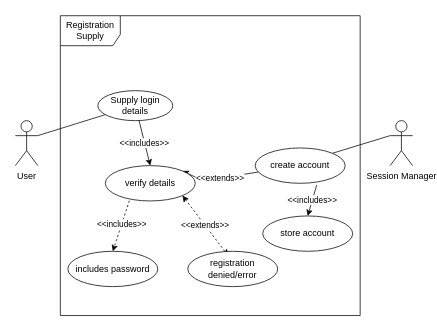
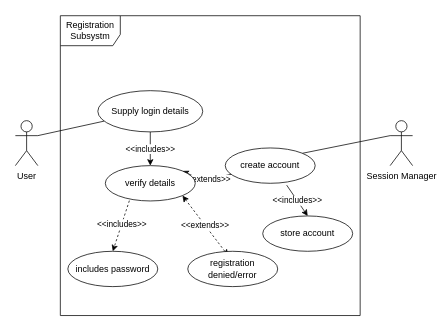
- <mxCell id="2" value="Registration Supply" style="shape=umlFrame;whiteSpace=wrap;html=1;width=80;height=40;" vertex="1" parent="1"><mxGeometry x="80" y="20" width="400" height="400" as="geometry" /></mxCell>
+ <mxCell id="2" value="Registration Subsystm" style="shape=umlFrame;whiteSpace=wrap;html=1;width=80;height=40;" vertex="1" parent="1"><mxGeometry x="80" y="20" width="400" height="400" as="geometry" /></mxCell>
- <mxCell id="7" value="Supply login details" style="ellipse;whiteSpace=wrap;html=1;" vertex="1" parent="1"><mxGeometry x="130" y="120" width="100" height="40" as="geometry" /></mxCell>
+ <mxCell id="7" value="Supply login details" style="ellipse;whiteSpace=wrap;html=1;" vertex="1" parent="1"><mxGeometry x="130" y="120" width="140" height="55" as="geometry" /></mxCell>
- <mxCell id="9" value="create account" style="ellipse;whiteSpace=wrap;html=1;" vertex="1" parent="1"><mxGeometry x="340" y="196.43" width="120" height="47.14" as="geometry" /></mxCell>
+ <mxCell id="9" value="create account" style="ellipse;whiteSpace=wrap;html=1;" vertex="1" parent="1"><mxGeometry x="300" y="196.43" width="120" height="47.14" as="geometry" /></mxCell>
